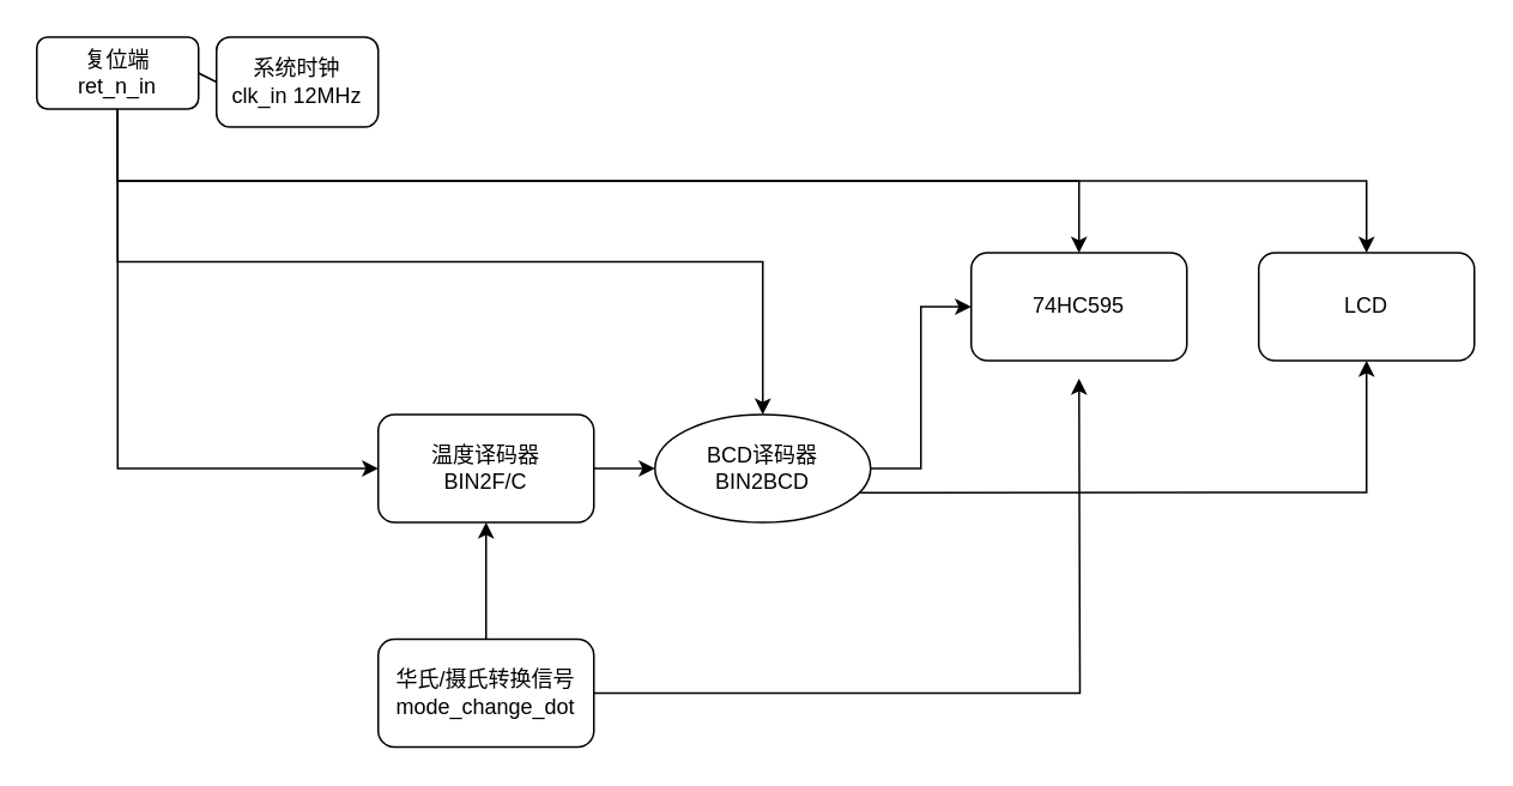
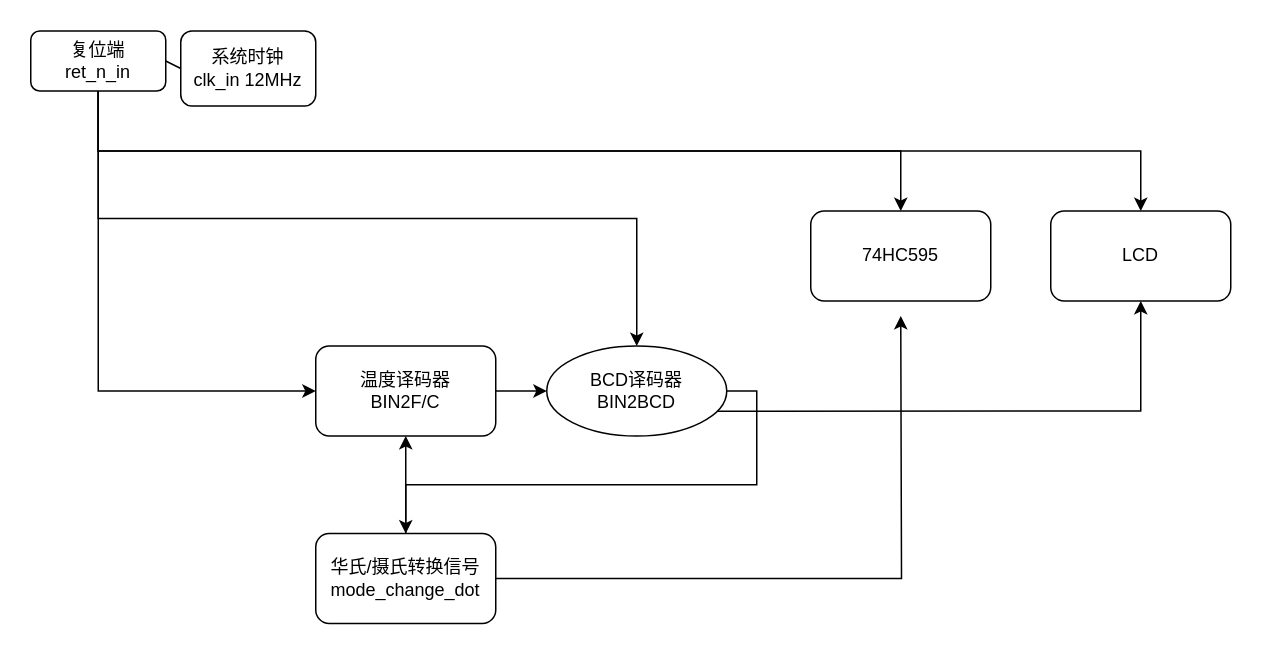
- <mxCell id="15" style="edgeStyle=orthogonalEdgeStyle;rounded=0;orthogonalLoop=1;jettySize=auto;html=1;exitX=1;exitY=0.5;exitDx=0;exitDy=0;entryX=0;entryY=0.5;entryDx=0;entryDy=0;" edge="1" parent="1" source="17" target="5"><mxGeometry relative="1" as="geometry" /></mxCell>
+ <mxCell id="15" style="edgeStyle=orthogonalEdgeStyle;rounded=0;orthogonalLoop=1;jettySize=auto;html=1;exitX=1;exitY=0.5;exitDx=0;exitDy=0;" edge="1" parent="1" source="17" target="14"><mxGeometry relative="1" as="geometry" /></mxCell>
